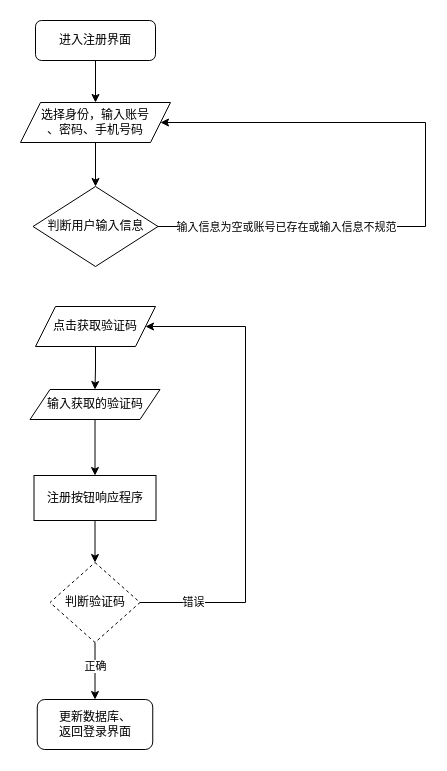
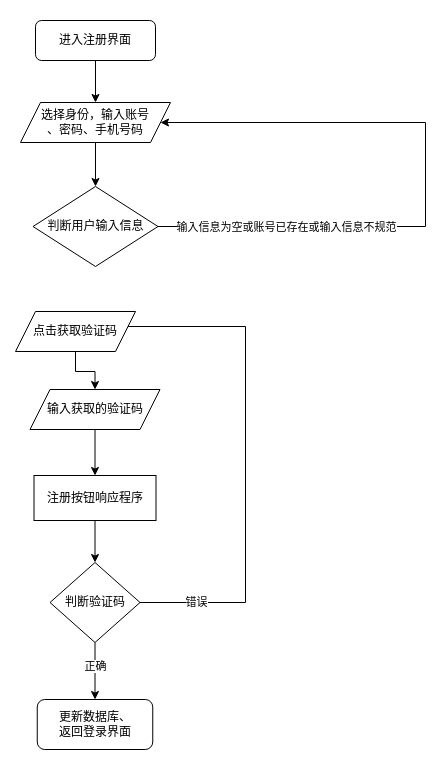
- <mxCell id="15" value="点击获取验证码" style="shape=parallelogram;perimeter=parallelogramPerimeter;whiteSpace=wrap;html=1;fixedSize=1;" parent="1" vertex="1"><mxGeometry x="35" y="306" width="120" height="40" as="geometry" /></mxCell>
+ <mxCell id="15" value="点击获取验证码" style="shape=parallelogram;perimeter=parallelogramPerimeter;whiteSpace=wrap;html=1;fixedSize=1;" parent="1" vertex="1"><mxGeometry x="15" y="311" width="120" height="40" as="geometry" /></mxCell>
- <mxCell id="10" value="输入获取的验证码" style="shape=parallelogram;perimeter=parallelogramPerimeter;whiteSpace=wrap;html=1;fixedSize=1;" parent="1" vertex="1"><mxGeometry x="29.5" y="389" width="130" height="30" as="geometry" /></mxCell>
+ <mxCell id="10" value="输入获取的验证码" style="shape=parallelogram;perimeter=parallelogramPerimeter;whiteSpace=wrap;html=1;fixedSize=1;" parent="1" vertex="1"><mxGeometry x="29.5" y="389" width="130" height="40" as="geometry" /></mxCell>
- <mxCell id="13" value="判断验证码" style="rhombus;whiteSpace=wrap;html=1;dashed=1;" parent="1" vertex="1"><mxGeometry x="49.5" y="562" width="90" height="80" as="geometry" /></mxCell>
+ <mxCell id="13" value="判断验证码" style="rhombus;whiteSpace=wrap;html=1;" parent="1" vertex="1"><mxGeometry x="49.5" y="562" width="90" height="80" as="geometry" /></mxCell>
